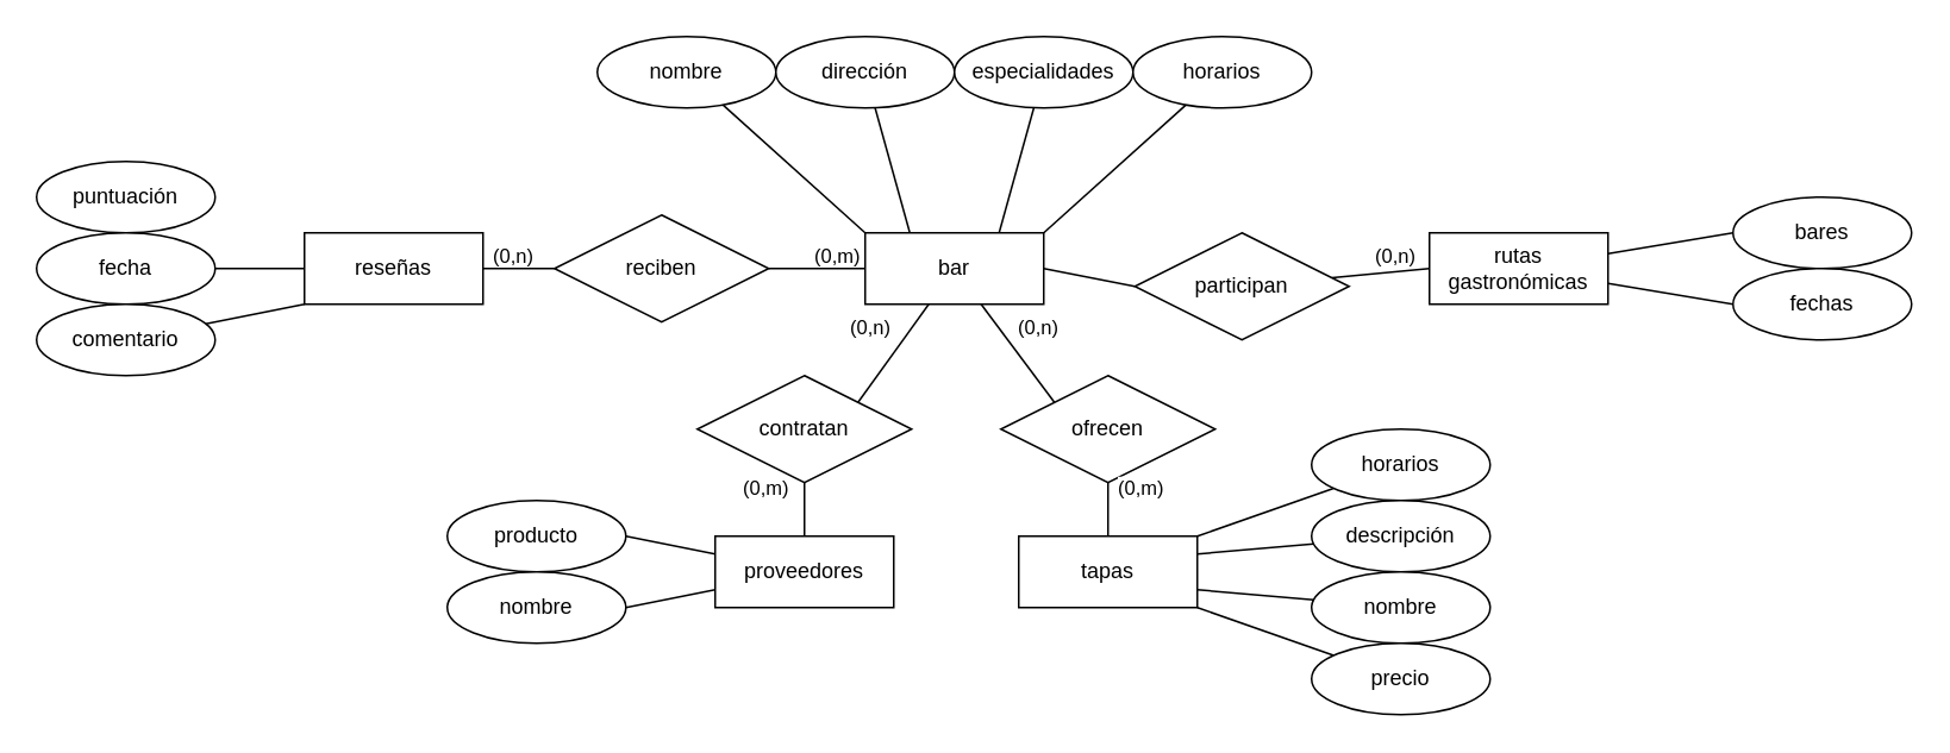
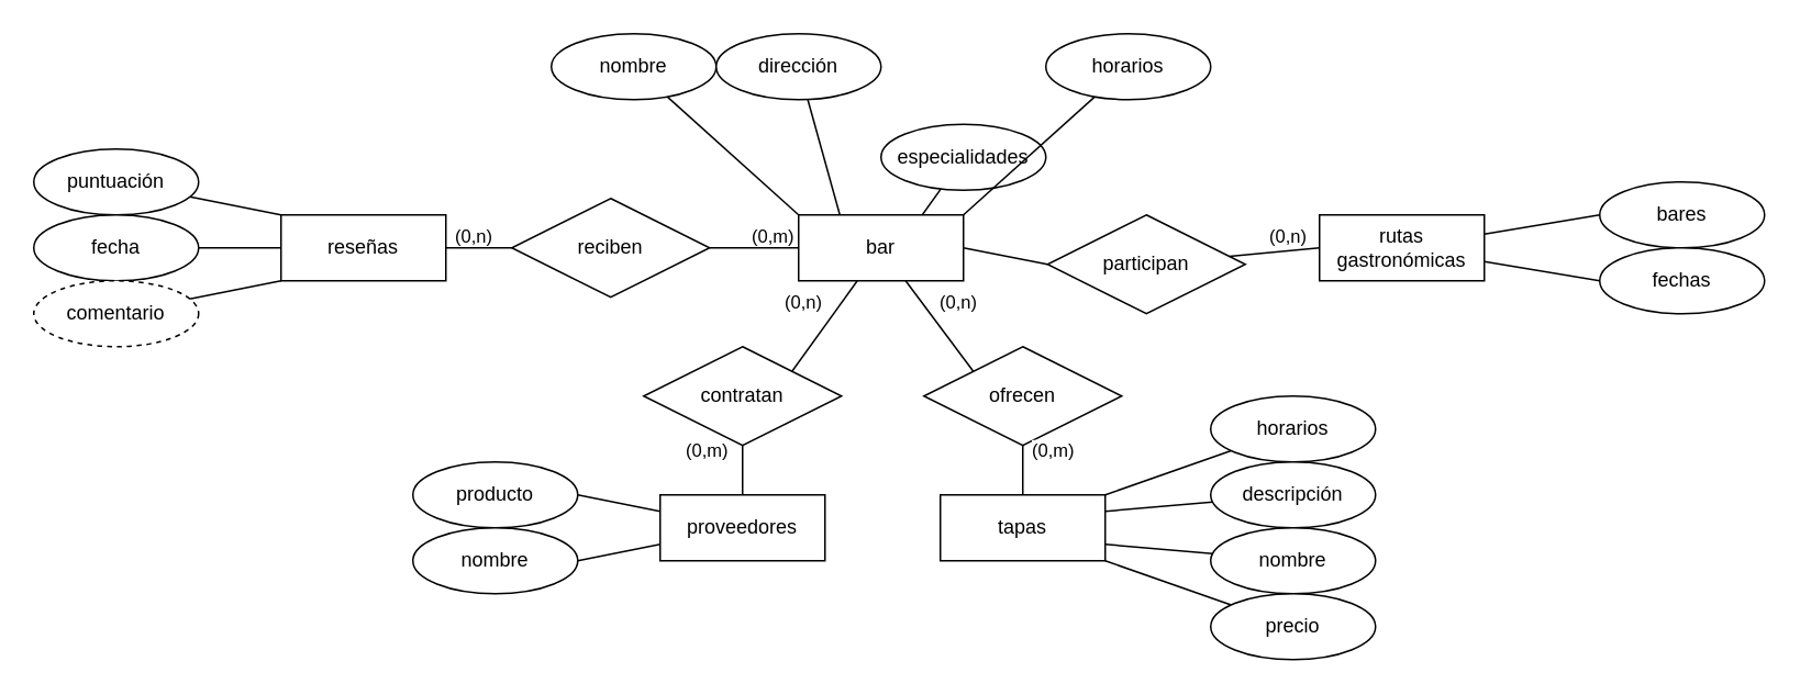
- <mxCell id="20" value="especialidades" style="ellipse;whiteSpace=wrap;html=1;align=center;" vertex="1" parent="1"><mxGeometry x="534" y="20" width="100" height="40" as="geometry" /></mxCell>
+ <mxCell id="20" value="especialidades" style="ellipse;whiteSpace=wrap;html=1;align=center;" vertex="1" parent="1"><mxGeometry x="534" y="75" width="100" height="40" as="geometry" /></mxCell>
+ <mxCell id="41" style="rounded=0;orthogonalLoop=1;jettySize=auto;html=1;entryX=0;entryY=0;entryDx=0;entryDy=0;endArrow=none;endFill=0;" edge="1" parent="1" source="42" target="11"><mxGeometry relative="1" as="geometry" /></mxCell>
- <mxCell id="46" value="comentario" style="ellipse;whiteSpace=wrap;html=1;align=center;" vertex="1" parent="1"><mxGeometry x="20" y="170" width="100" height="40" as="geometry" /></mxCell>
+ <mxCell id="46" value="comentario" style="ellipse;whiteSpace=wrap;html=1;align=center;dashed=1;" vertex="1" parent="1"><mxGeometry x="20" y="170" width="100" height="40" as="geometry" /></mxCell>
